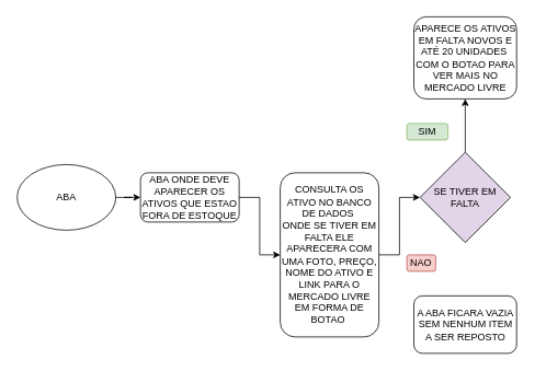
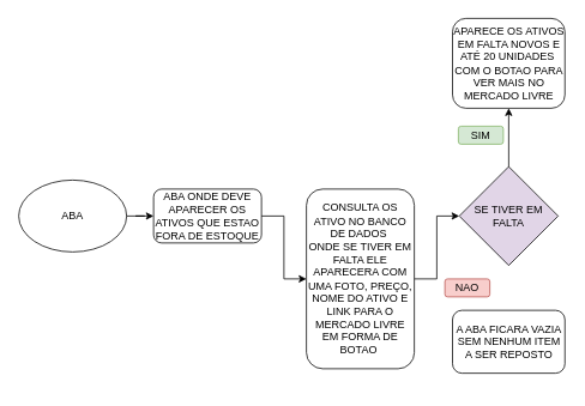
- <mxCell id="8" value="SIM" style="rounded=1;whiteSpace=wrap;html=1;fillColor=#d5e8d4;strokeColor=#82b366;" vertex="1" parent="1"><mxGeometry x="494" y="150" width="50" height="20" as="geometry" /></mxCell>
+ <mxCell id="8" value="SIM" style="rounded=1;whiteSpace=wrap;html=1;fillColor=#d5e8d4;strokeColor=#82b366;" vertex="1" parent="1"><mxGeometry x="509" y="140" width="50" height="20" as="geometry" /></mxCell>
- <mxCell id="9" value="NAO" style="rounded=1;whiteSpace=wrap;html=1;fillColor=#f8cecc;strokeColor=#b85450;" vertex="1" parent="1"><mxGeometry x="494" y="310" width="35" height="20" as="geometry" /></mxCell>
+ <mxCell id="9" value="NAO" style="rounded=1;whiteSpace=wrap;html=1;fillColor=#f8cecc;strokeColor=#b85450;" vertex="1" parent="1"><mxGeometry x="494" y="310" width="50" height="20" as="geometry" /></mxCell>
- <mxCell id="11" value="A ABA FICARA VAZIA SEM NENHUM ITEM A SER REPOSTO" style="rounded=1;whiteSpace=wrap;html=1;" vertex="1" parent="1"><mxGeometry x="502.5" y="360" width="125" height="70" as="geometry" /></mxCell>
+ <mxCell id="11" value="A ABA FICARA VAZIA SEM NENHUM ITEM A SER REPOSTO" style="rounded=1;whiteSpace=wrap;html=1;" vertex="1" parent="1"><mxGeometry x="502.5" y="345" width="125" height="70" as="geometry" /></mxCell>
